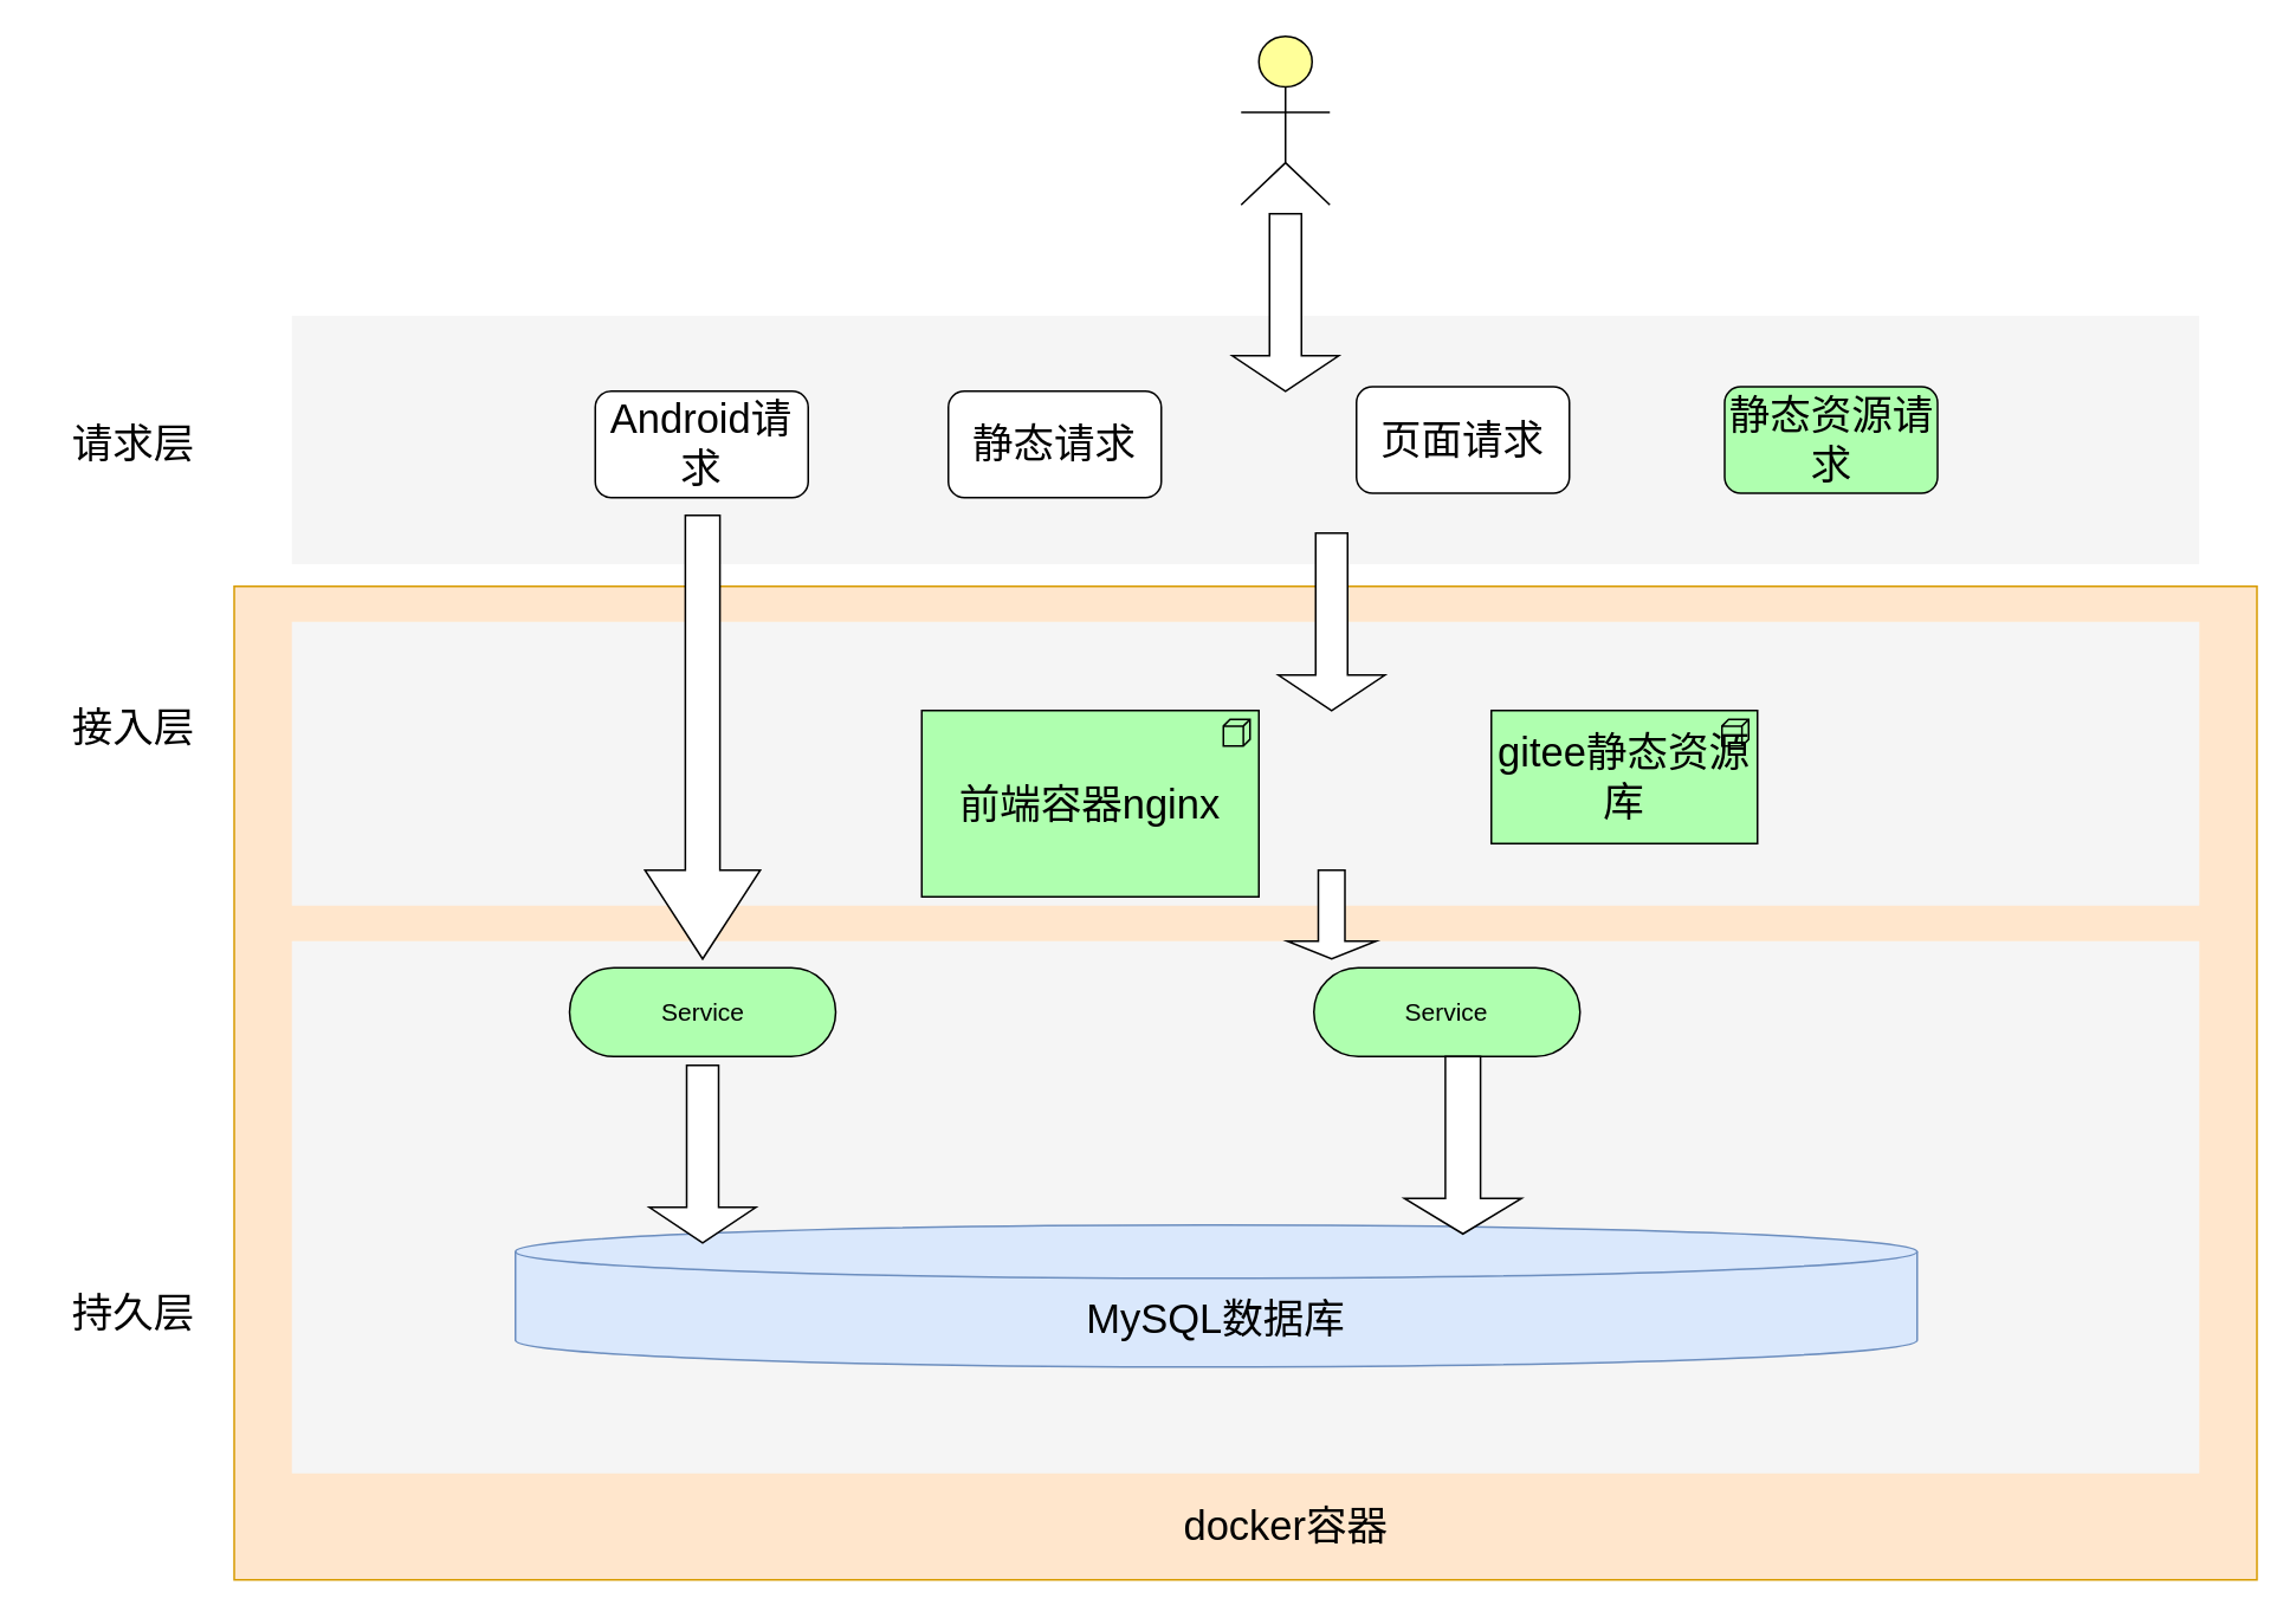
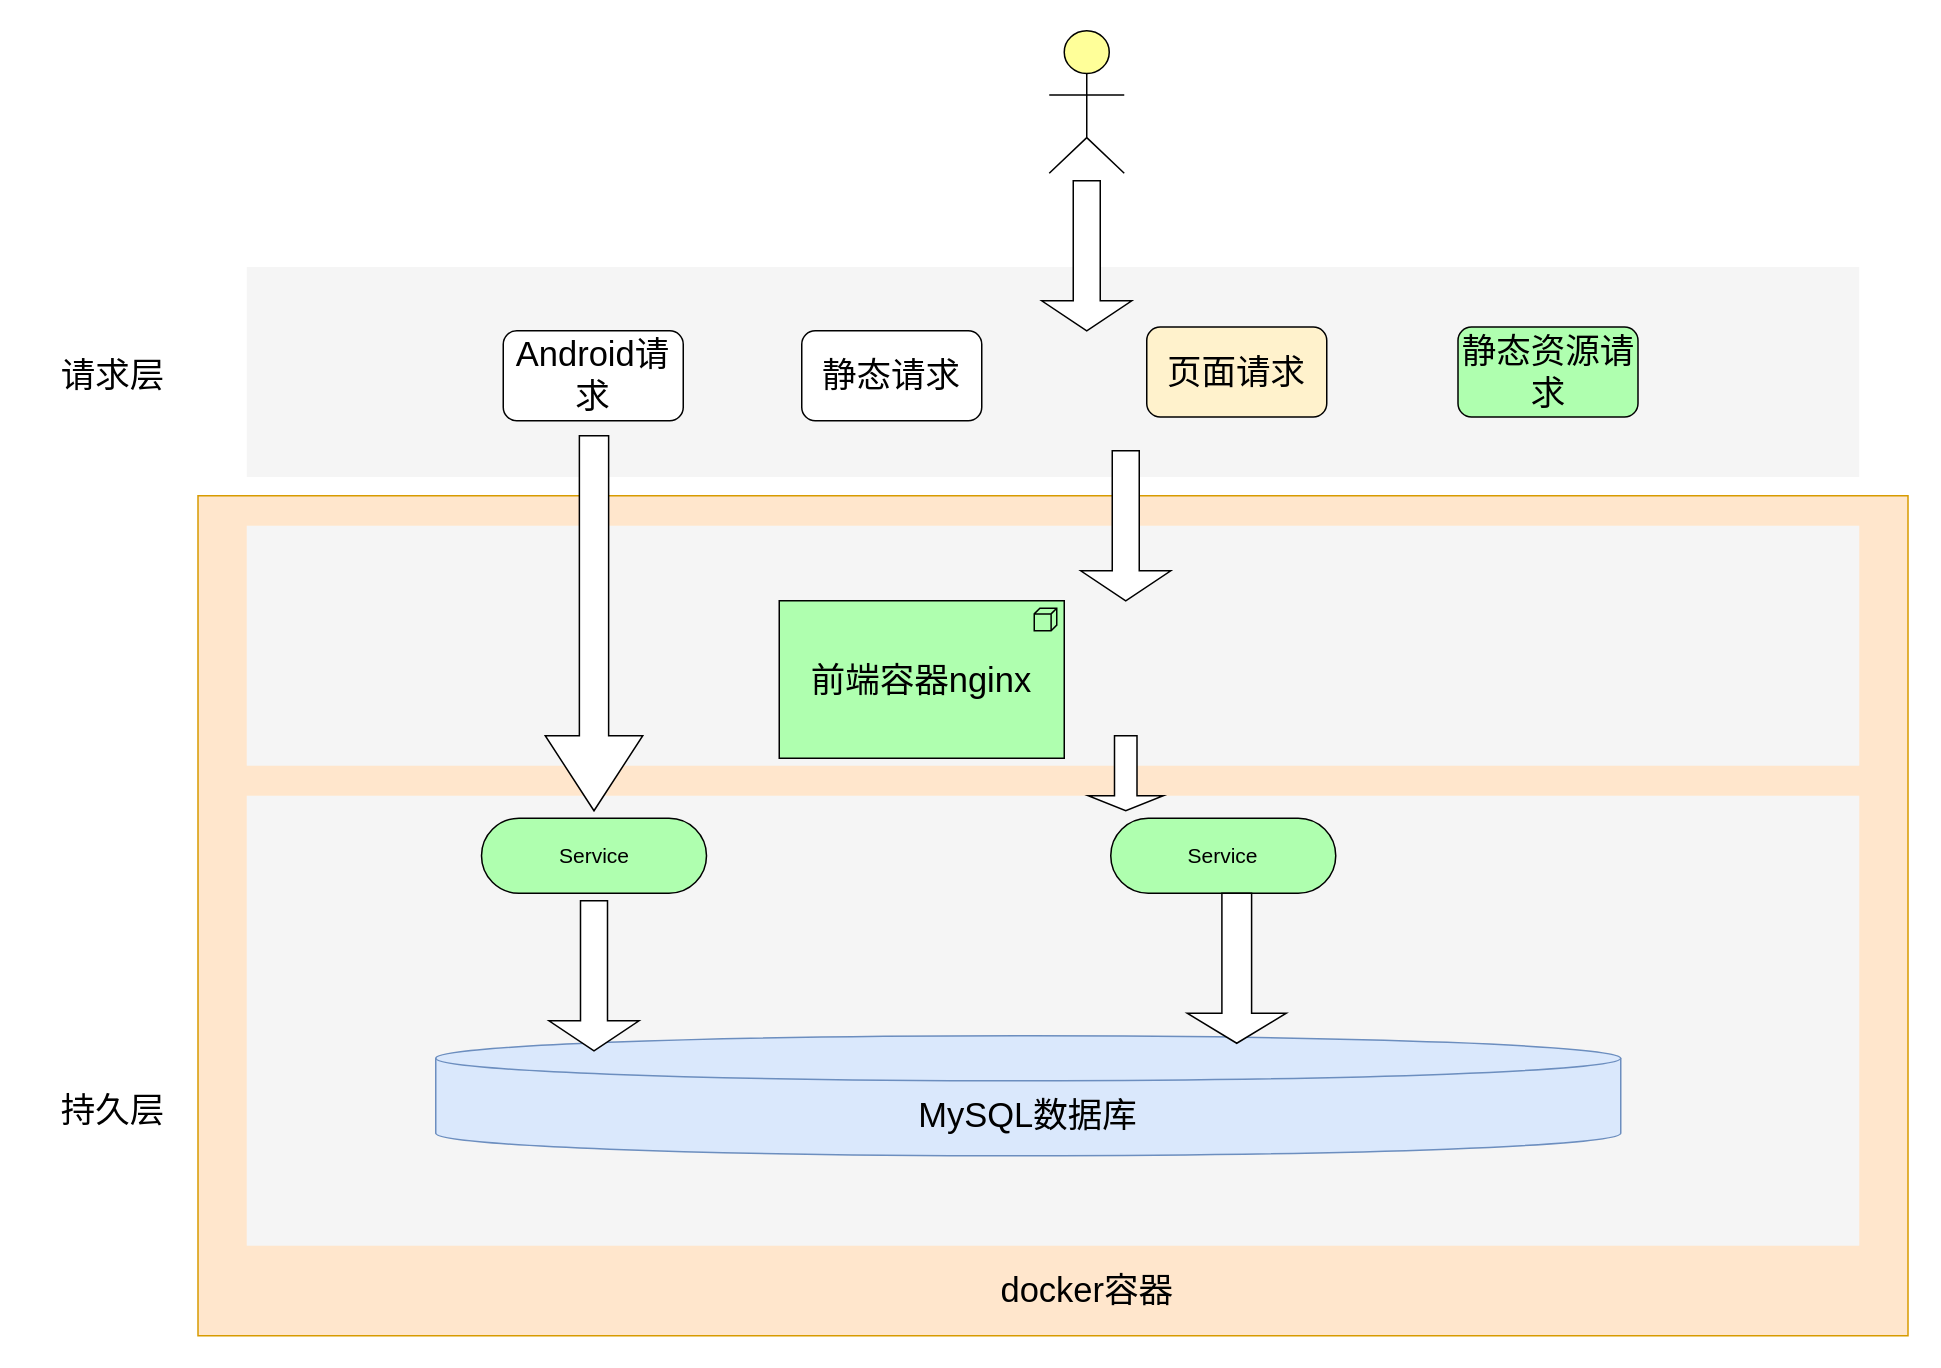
- <mxCell id="14" value="页面请求" style="rounded=1;whiteSpace=wrap;html=1;shadow=0;glass=0;sketch=0;fontSize=23;" vertex="1" parent="1"><mxGeometry x="764" y="217.5" width="120" height="60" as="geometry" /></mxCell>
+ <mxCell id="14" value="页面请求" style="rounded=1;whiteSpace=wrap;html=1;shadow=0;glass=0;sketch=0;fontSize=23;fillColor=#fff2cc;" vertex="1" parent="1"><mxGeometry x="764" y="217.5" width="120" height="60" as="geometry" /></mxCell>
- <mxCell id="10" value="接入层" style="text;html=1;strokeColor=none;fillColor=none;align=center;verticalAlign=middle;whiteSpace=wrap;rounded=0;shadow=0;glass=0;sketch=0;fontSize=23;" vertex="1" parent="1"><mxGeometry x="25" y="400" width="100" height="20" as="geometry" /></mxCell>
- <mxCell id="20" value="gitee静态资源库" style="html=1;outlineConnect=0;whiteSpace=wrap;fillColor=#AFFFAF;shape=mxgraph.archimate3.application;appType=node;archiType=square;rounded=0;shadow=0;glass=0;sketch=0;fontSize=23;" vertex="1" parent="1"><mxGeometry x="840" y="400" width="150" height="75" as="geometry" /></mxCell>
